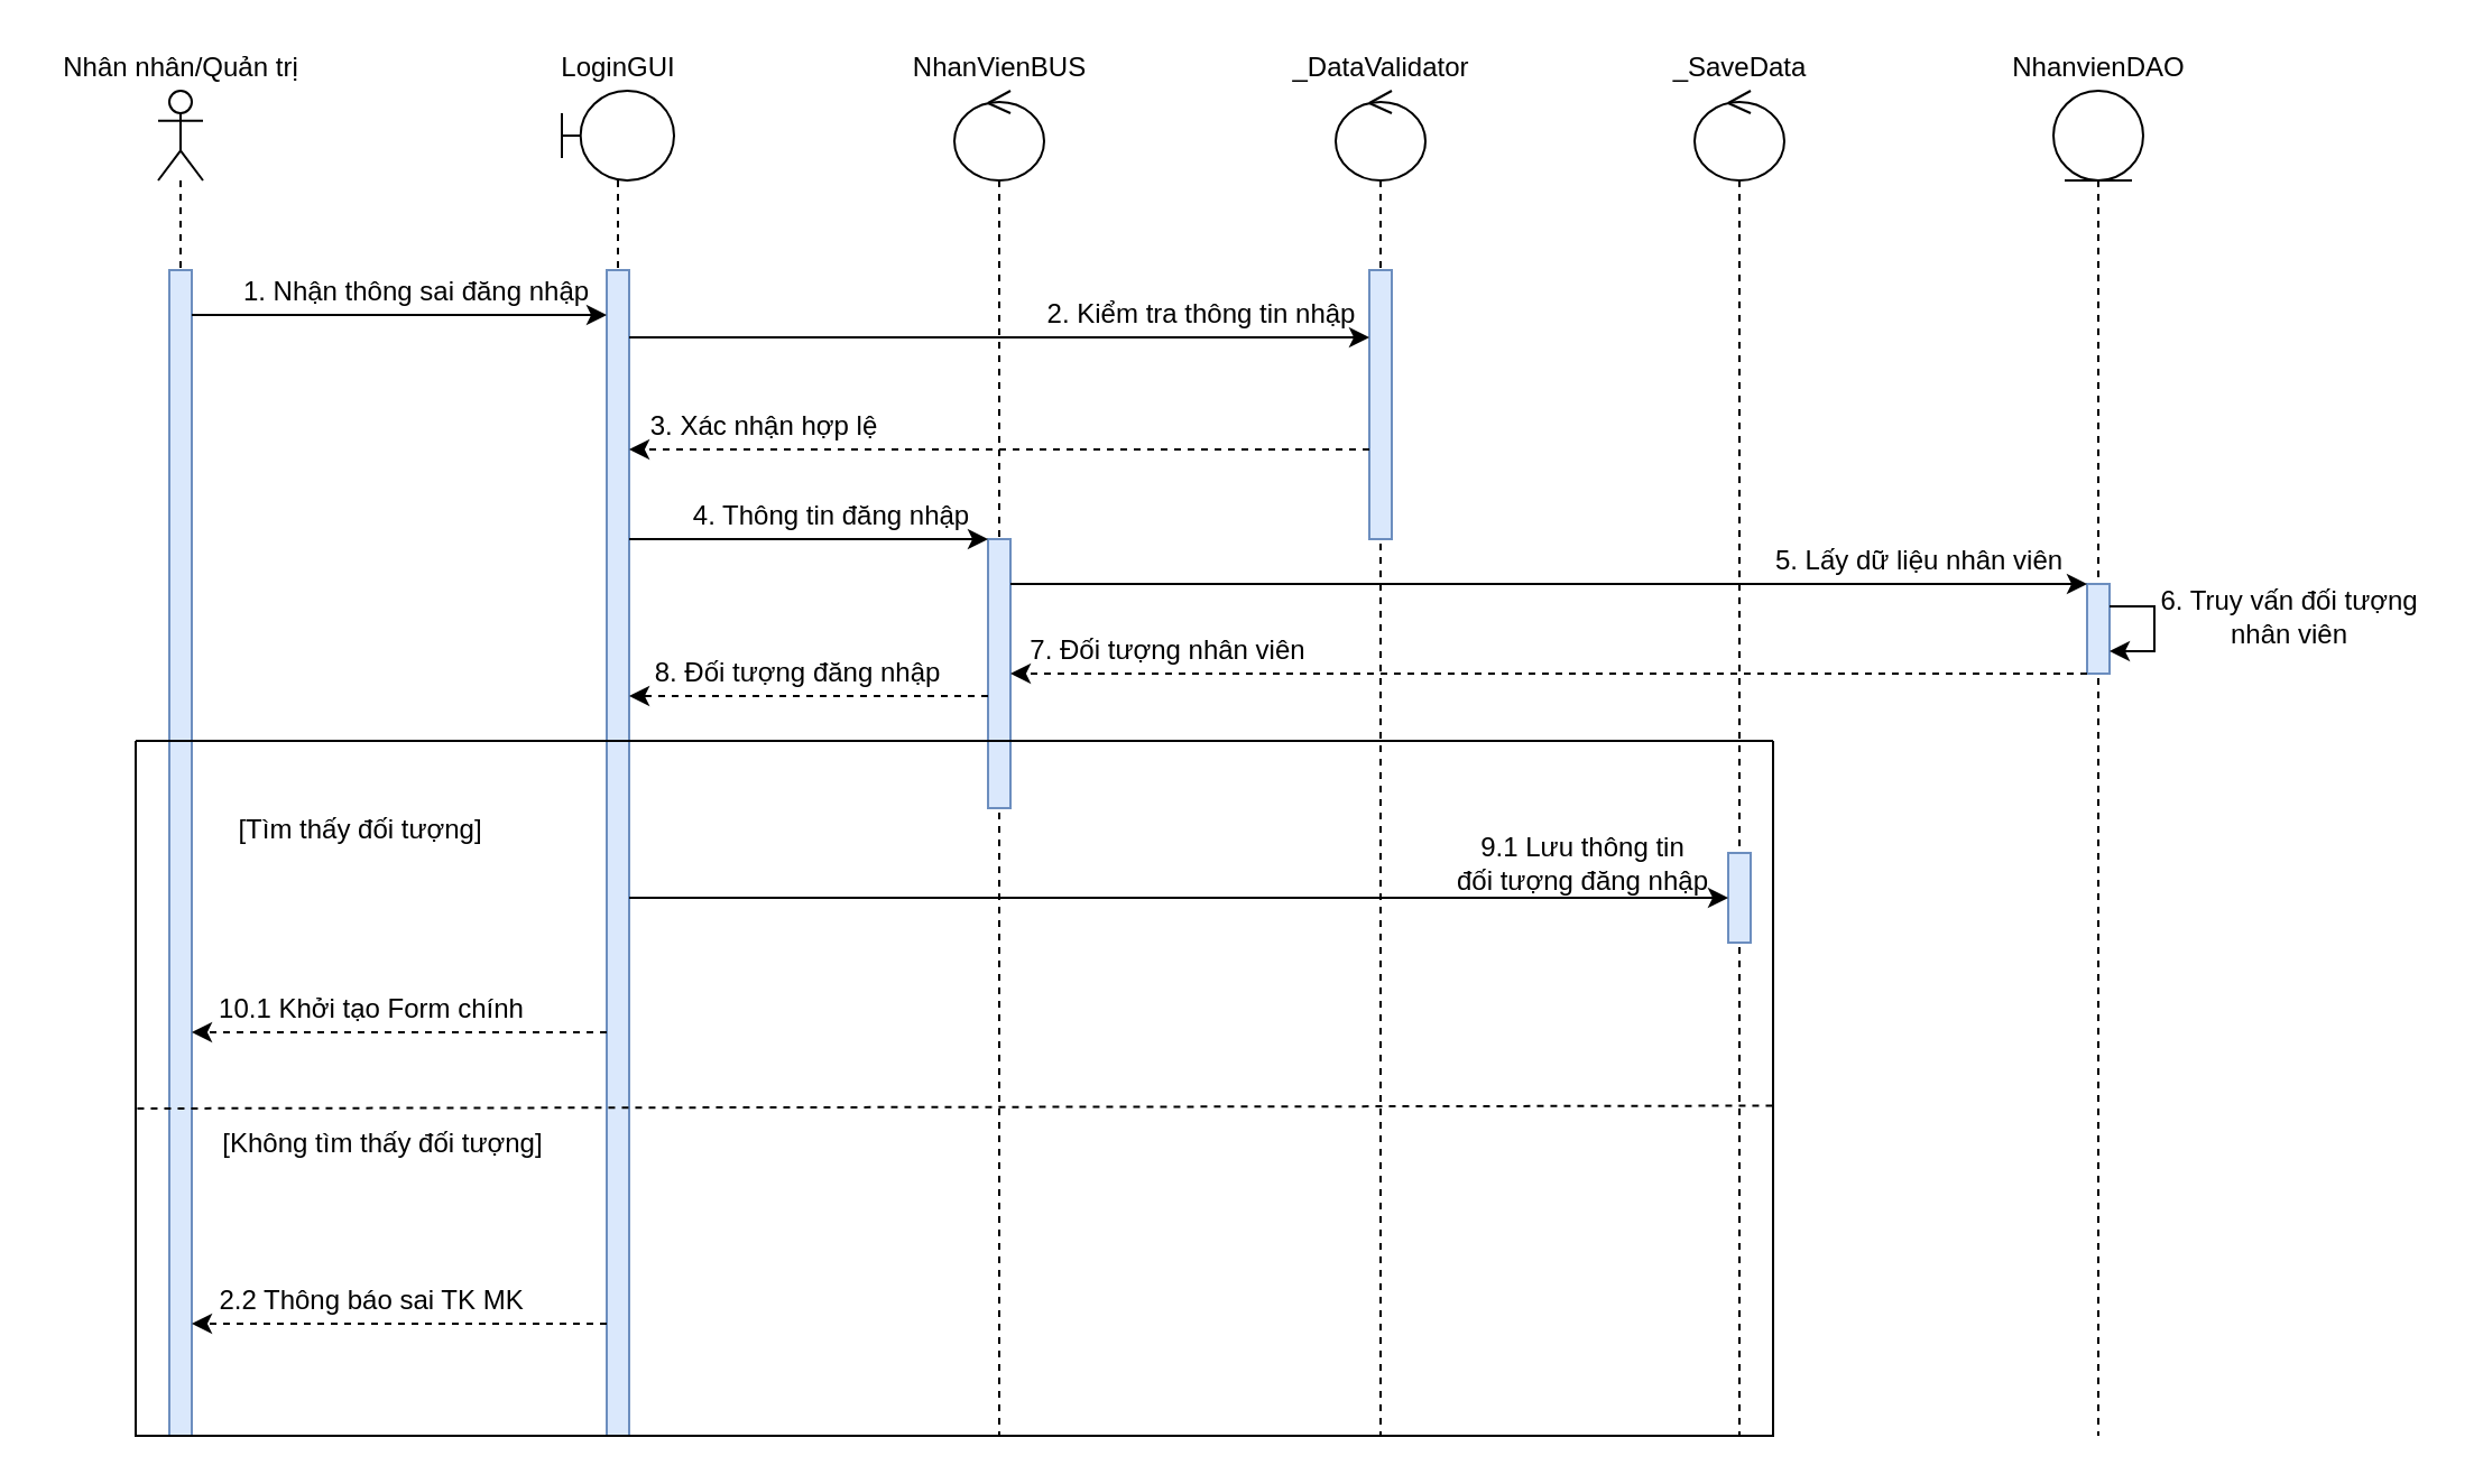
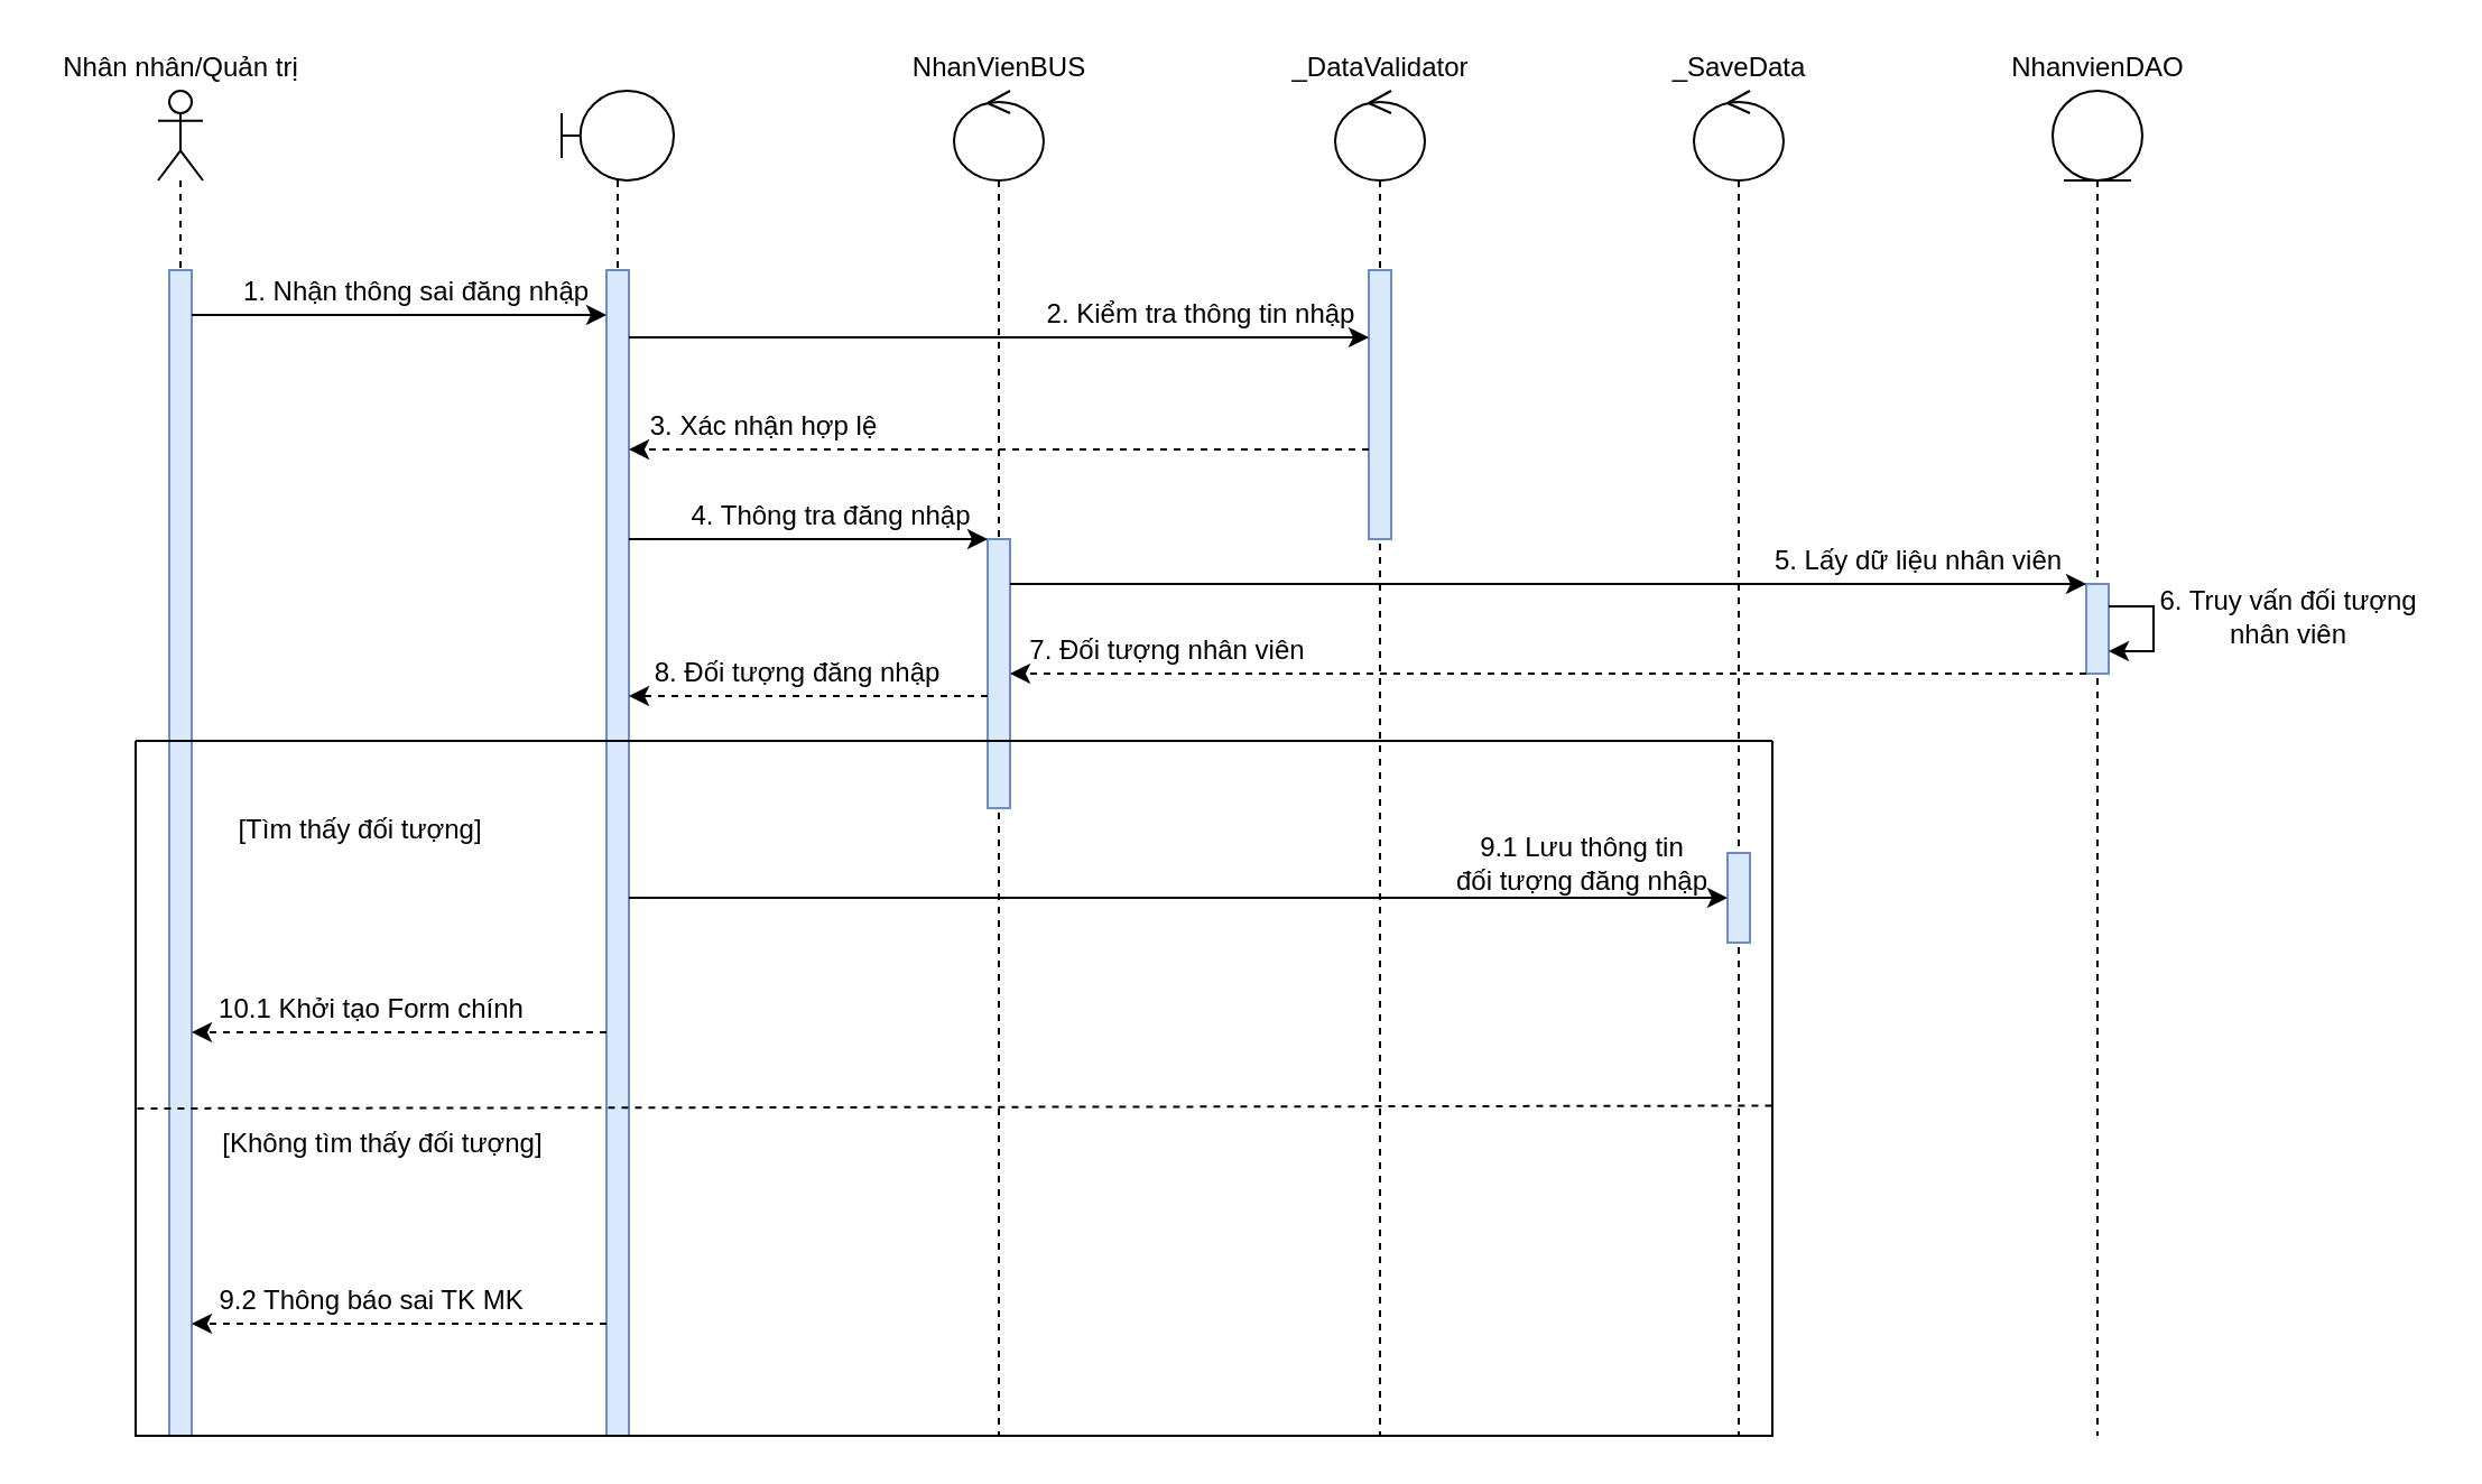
- <mxCell id="9" value="LoginGUI" style="text;html=1;align=center;verticalAlign=middle;resizable=0;points=[];autosize=1;strokeColor=none;fillColor=none;" parent="1" vertex="1"><mxGeometry x="240" y="20" width="70" height="20" as="geometry" /></mxCell>
- <mxCell id="29" value="4. Thông tin đăng nhập" style="text;html=1;align=center;verticalAlign=middle;resizable=0;points=[];autosize=1;strokeColor=none;fillColor=none;" parent="1" vertex="1"><mxGeometry x="300" y="220" width="140" height="20" as="geometry" /></mxCell>
+ <mxCell id="29" value="4. Thông tra đăng nhập" style="text;html=1;align=center;verticalAlign=middle;resizable=0;points=[];autosize=1;strokeColor=none;fillColor=none;" parent="1" vertex="1"><mxGeometry x="300" y="220" width="140" height="20" as="geometry" /></mxCell>
- <mxCell id="35" value="2.2 Thông báo sai TK MK" style="text;html=1;align=center;verticalAlign=middle;resizable=0;points=[];autosize=1;strokeColor=none;fillColor=none;" parent="34" vertex="1"><mxGeometry x="30" y="240" width="150" height="20" as="geometry" /></mxCell>
+ <mxCell id="35" value="9.2 Thông báo sai TK MK" style="text;html=1;align=center;verticalAlign=middle;resizable=0;points=[];autosize=1;strokeColor=none;fillColor=none;" parent="34" vertex="1"><mxGeometry x="30" y="240" width="150" height="20" as="geometry" /></mxCell>
